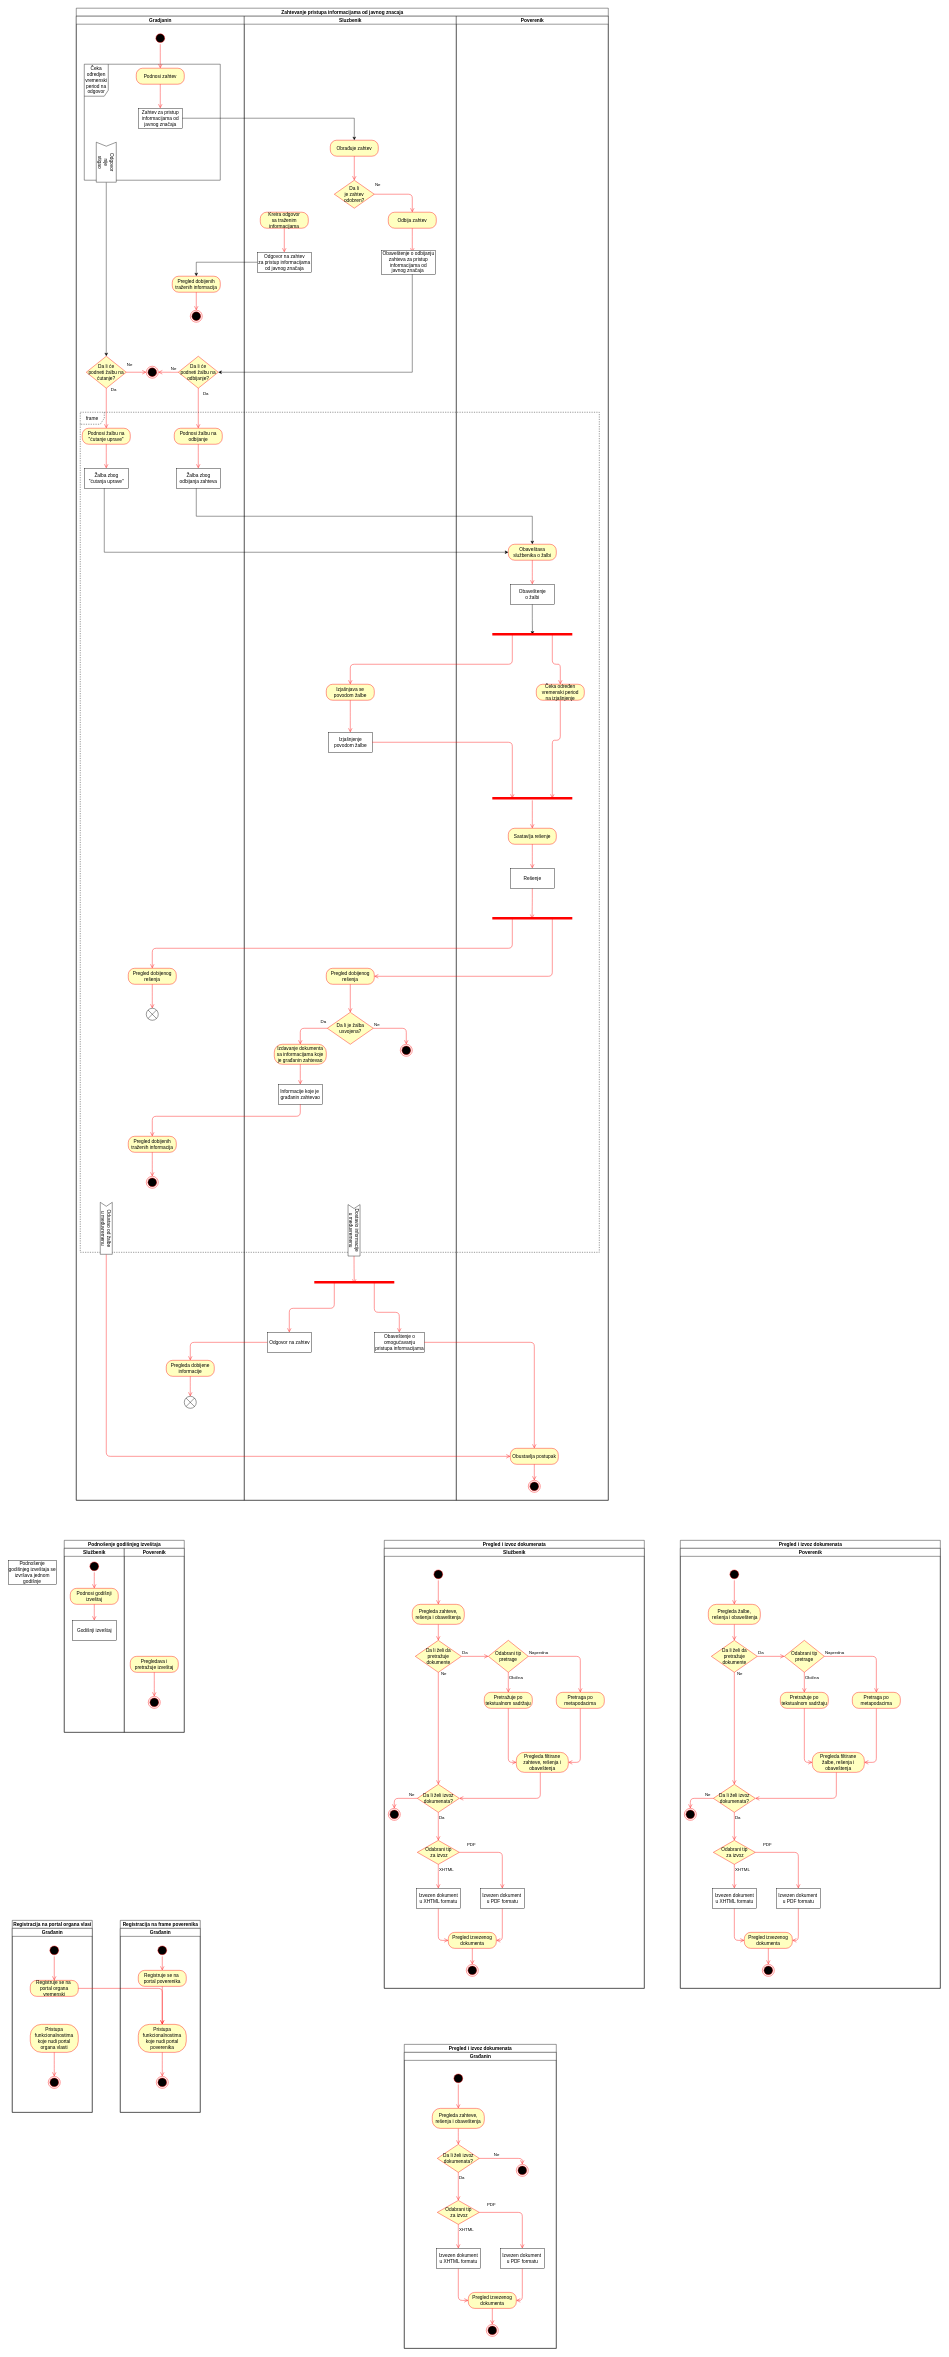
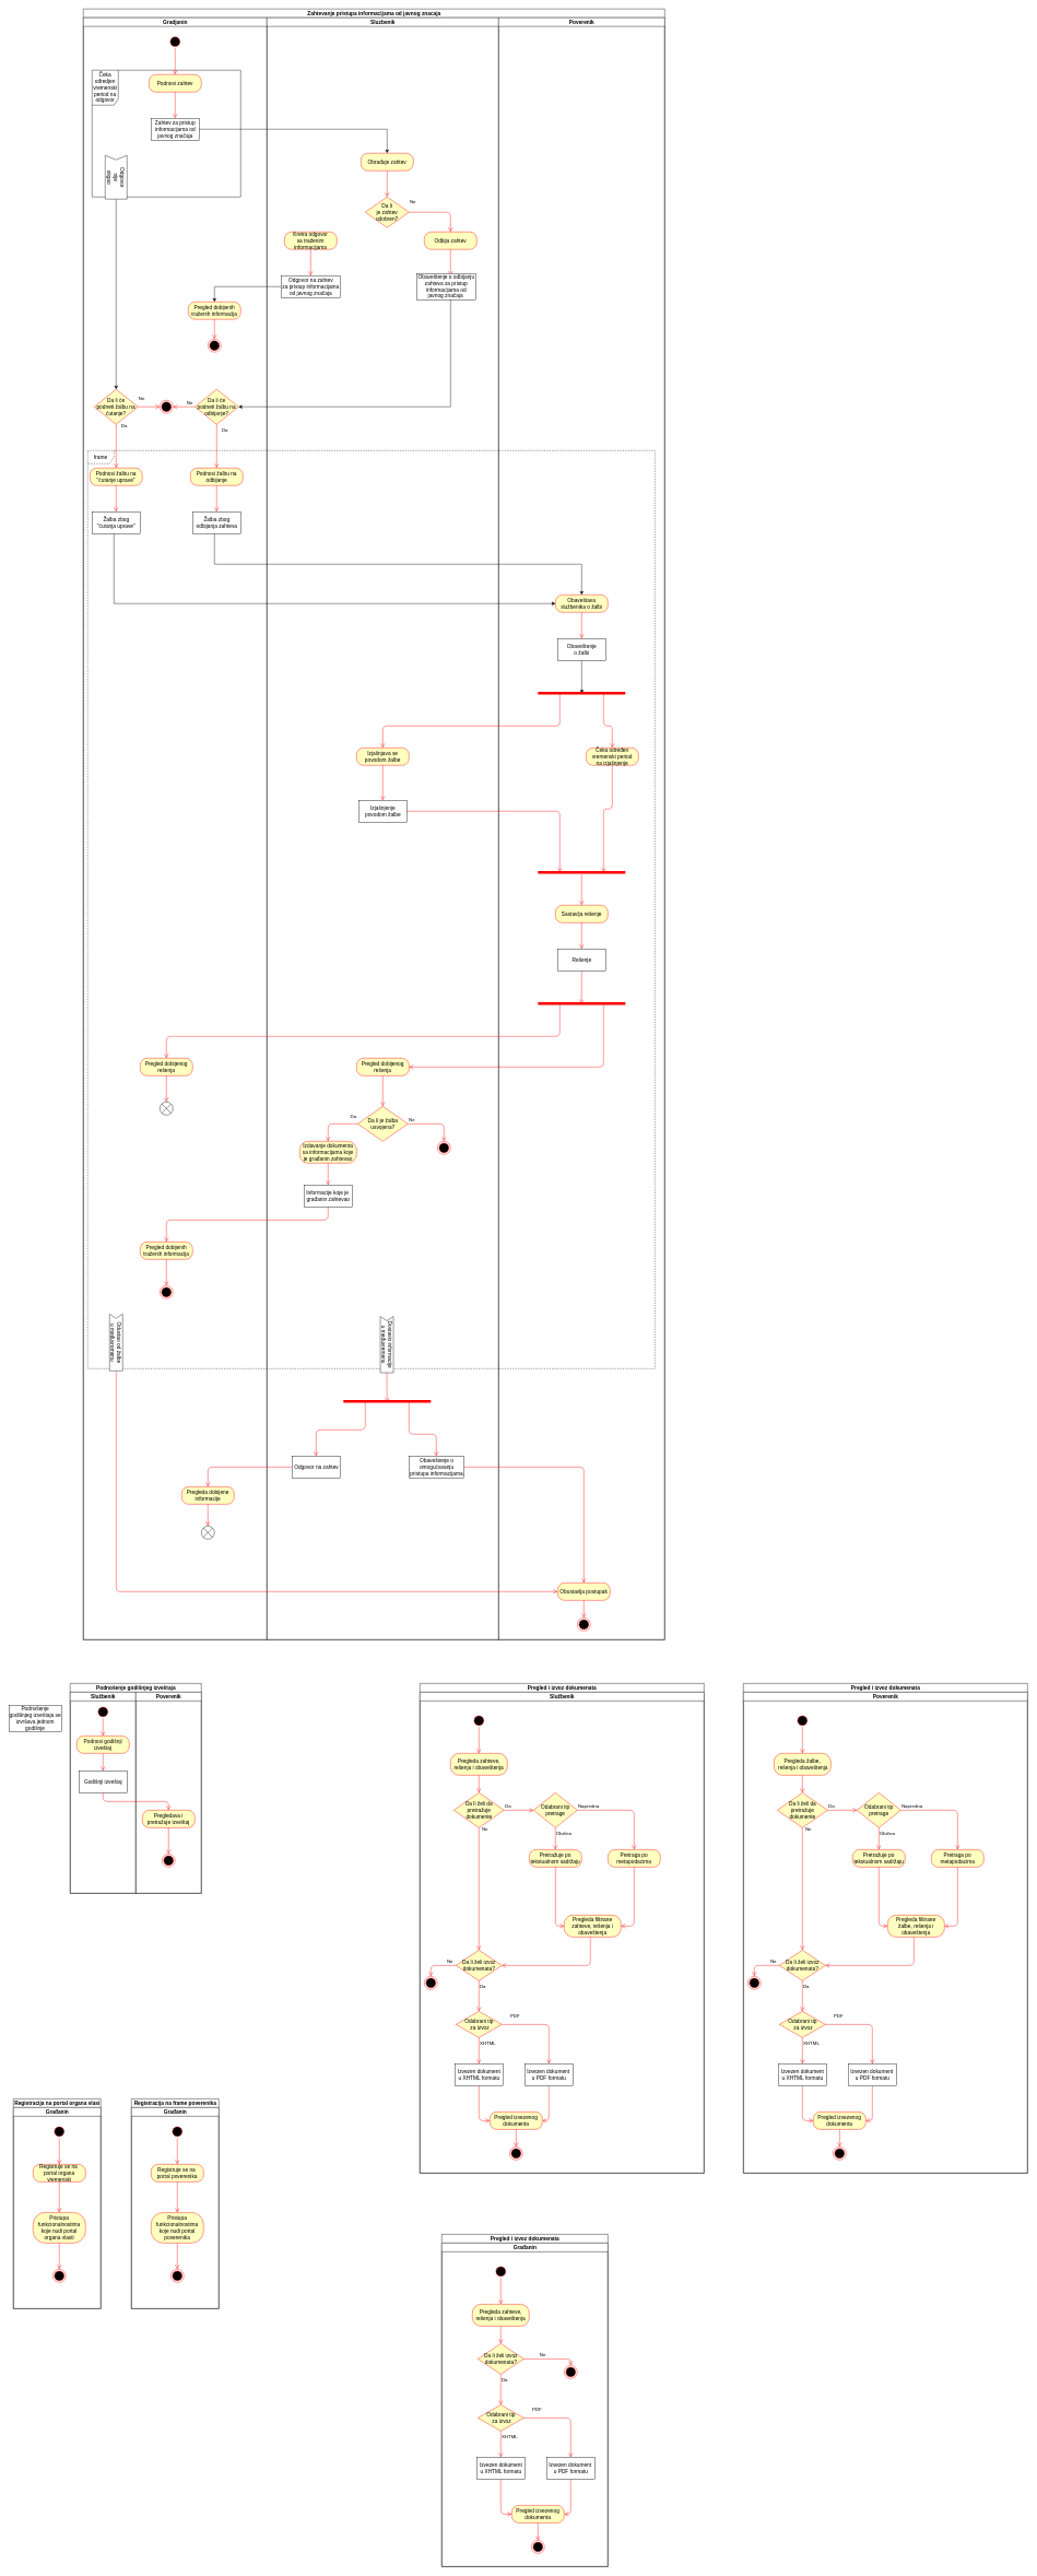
+ <mxCell id="112" style="edgeStyle=orthogonalEdgeStyle;rounded=1;orthogonalLoop=1;jettySize=auto;html=1;endArrow=open;endFill=0;endSize=8;strokeColor=#FF0000;" edge="1" parent="101" source="107" target="109"><mxGeometry relative="1" as="geometry"><Array as="points"><mxPoint x="75" y="270" /><mxPoint x="225" y="270" /></Array></mxGeometry></mxCell>
- <mxCell id="159" value="Registruje se na&amp;nbsp;&lt;br&gt;portal poverenika" style="rounded=1;whiteSpace=wrap;html=1;arcSize=40;fontColor=#000000;fillColor=#ffffc0;strokeColor=#ff0000;" vertex="1" parent="156"><mxGeometry x="45" y="105" width="120" height="40" as="geometry" /></mxCell>
+ <mxCell id="159" value="Registruje se na&amp;nbsp;&lt;br&gt;portal poverenika" style="rounded=1;whiteSpace=wrap;html=1;arcSize=40;fontColor=#000000;fillColor=#ffffc0;strokeColor=#ff0000;" vertex="1" parent="156"><mxGeometry x="45" y="130" width="120" height="40" as="geometry" /></mxCell>
- <mxCell id="151" value="" style="edgeStyle=orthogonalEdgeStyle;html=1;verticalAlign=bottom;endArrow=open;endSize=8;strokeColor=#ff0000;" edge="1" source="150" parent="147" target="161"><mxGeometry relative="1" as="geometry"><mxPoint x="105" y="240.0" as="targetPoint" /></mxGeometry></mxCell>
+ <mxCell id="151" value="" style="edgeStyle=orthogonalEdgeStyle;html=1;verticalAlign=bottom;endArrow=open;endSize=8;strokeColor=#ff0000;entryX=0.5;entryY=0;entryDx=0;entryDy=0;" edge="1" source="150" parent="147" target="152"><mxGeometry relative="1" as="geometry"><mxPoint x="105" y="240.0" as="targetPoint" /></mxGeometry></mxCell>
